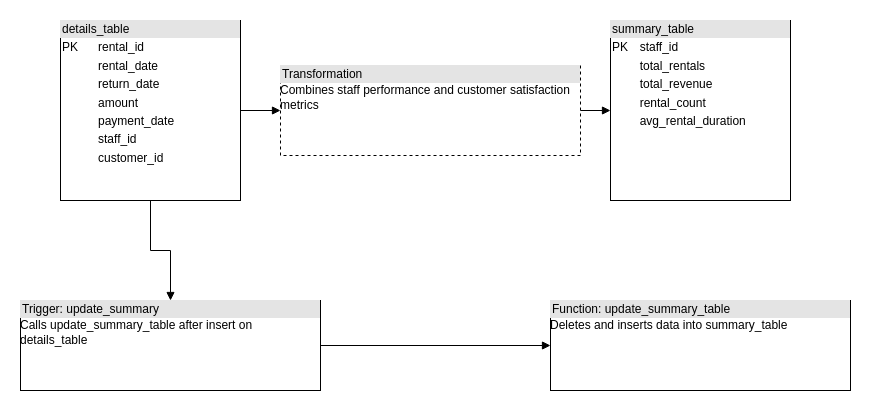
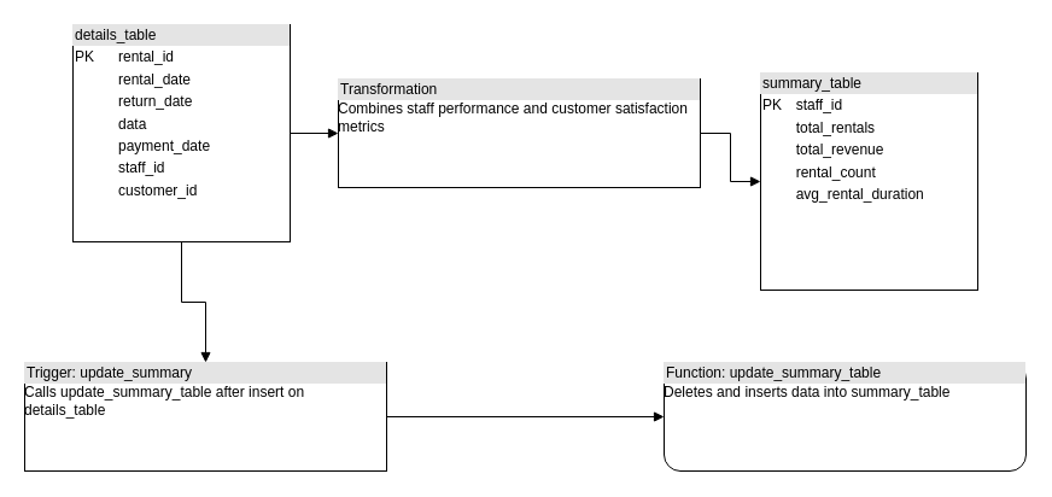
- <mxCell id="2" value="&lt;div style=&quot;box-sizing:border-box;width:100%;background:#e4e4e4;padding:2px;&quot;&gt;details_table&lt;/div&gt;&lt;table style=&quot;width:100%;font-size:1em;&quot; cellpadding=&quot;2&quot; cellspacing=&quot;0&quot;&gt;&lt;tbody&gt;&lt;tr&gt;&lt;td&gt;PK&lt;/td&gt;&lt;td&gt;rental_id&lt;/td&gt;&lt;/tr&gt;&lt;tr&gt;&lt;td&gt;&lt;/td&gt;&lt;td&gt;rental_date&lt;/td&gt;&lt;/tr&gt;&lt;tr&gt;&lt;td&gt;&lt;/td&gt;&lt;td&gt;return_date&lt;/td&gt;&lt;/tr&gt;&lt;tr&gt;&lt;td&gt;&lt;/td&gt;&lt;td&gt;amount&lt;/td&gt;&lt;/tr&gt;&lt;tr&gt;&lt;td&gt;&lt;/td&gt;&lt;td&gt;payment_date&lt;/td&gt;&lt;/tr&gt;&lt;tr&gt;&lt;td&gt;&lt;/td&gt;&lt;td&gt;staff_id&lt;/td&gt;&lt;/tr&gt;&lt;tr&gt;&lt;td&gt;&lt;/td&gt;&lt;td&gt;customer_id&lt;/td&gt;&lt;/tr&gt;&lt;/tbody&gt;&lt;/table&gt;" style="verticalAlign=top;align=left;overflow=fill;html=1;whiteSpace=wrap;" vertex="1" parent="1"><mxGeometry x="60" y="20" width="180" height="180" as="geometry" /></mxCell>
+ <mxCell id="2" value="&lt;div style=&quot;box-sizing:border-box;width:100%;background:#e4e4e4;padding:2px;&quot;&gt;details_table&lt;/div&gt;&lt;table style=&quot;width:100%;font-size:1em;&quot; cellpadding=&quot;2&quot; cellspacing=&quot;0&quot;&gt;&lt;tbody&gt;&lt;tr&gt;&lt;td&gt;PK&lt;/td&gt;&lt;td&gt;rental_id&lt;/td&gt;&lt;/tr&gt;&lt;tr&gt;&lt;td&gt;&lt;/td&gt;&lt;td&gt;rental_date&lt;/td&gt;&lt;/tr&gt;&lt;tr&gt;&lt;td&gt;&lt;/td&gt;&lt;td&gt;return_date&lt;/td&gt;&lt;/tr&gt;&lt;tr&gt;&lt;td&gt;&lt;/td&gt;&lt;td&gt;data&lt;/td&gt;&lt;/tr&gt;&lt;tr&gt;&lt;td&gt;&lt;/td&gt;&lt;td&gt;payment_date&lt;/td&gt;&lt;/tr&gt;&lt;tr&gt;&lt;td&gt;&lt;/td&gt;&lt;td&gt;staff_id&lt;/td&gt;&lt;/tr&gt;&lt;tr&gt;&lt;td&gt;&lt;/td&gt;&lt;td&gt;customer_id&lt;/td&gt;&lt;/tr&gt;&lt;/tbody&gt;&lt;/table&gt;" style="verticalAlign=top;align=left;overflow=fill;html=1;whiteSpace=wrap;" vertex="1" parent="1"><mxGeometry x="60" y="20" width="180" height="180" as="geometry" /></mxCell>
- <mxCell id="6" value="&lt;div style=&quot;box-sizing:border-box;width:100%;background:#e4e4e4;padding:2px;&quot;&gt;Transformation&lt;/div&gt;&lt;div&gt;Combines staff performance and customer satisfaction metrics&lt;/div&gt;" style="verticalAlign=top;align=left;overflow=fill;html=1;whiteSpace=wrap;dashed=1;" vertex="1" parent="1"><mxGeometry x="280" y="65" width="300" height="90" as="geometry" /></mxCell>
+ <mxCell id="6" value="&lt;div style=&quot;box-sizing:border-box;width:100%;background:#e4e4e4;padding:2px;&quot;&gt;Transformation&lt;/div&gt;&lt;div&gt;Combines staff performance and customer satisfaction metrics&lt;/div&gt;" style="verticalAlign=top;align=left;overflow=fill;html=1;whiteSpace=wrap;" vertex="1" parent="1"><mxGeometry x="280" y="65" width="300" height="90" as="geometry" /></mxCell>
- <mxCell id="3" value="&lt;div style=&quot;box-sizing:border-box;width:100%;background:#e4e4e4;padding:2px;&quot;&gt;summary_table&lt;/div&gt;&lt;table style=&quot;width:100%;font-size:1em;&quot; cellpadding=&quot;2&quot; cellspacing=&quot;0&quot;&gt;&lt;tbody&gt;&lt;tr&gt;&lt;td&gt;PK&lt;/td&gt;&lt;td&gt;staff_id&lt;/td&gt;&lt;/tr&gt;&lt;tr&gt;&lt;td&gt;&lt;/td&gt;&lt;td&gt;total_rentals&lt;/td&gt;&lt;/tr&gt;&lt;tr&gt;&lt;td&gt;&lt;/td&gt;&lt;td&gt;total_revenue&lt;/td&gt;&lt;/tr&gt;&lt;tr&gt;&lt;td&gt;&lt;/td&gt;&lt;td&gt;rental_count&lt;/td&gt;&lt;/tr&gt;&lt;tr&gt;&lt;td&gt;&lt;/td&gt;&lt;td&gt;avg_rental_duration&lt;/td&gt;&lt;/tr&gt;&lt;/tbody&gt;&lt;/table&gt;" style="verticalAlign=top;align=left;overflow=fill;html=1;whiteSpace=wrap;" vertex="1" parent="1"><mxGeometry x="610" y="20" width="180" height="180" as="geometry" /></mxCell>
+ <mxCell id="3" value="&lt;div style=&quot;box-sizing:border-box;width:100%;background:#e4e4e4;padding:2px;&quot;&gt;summary_table&lt;/div&gt;&lt;table style=&quot;width:100%;font-size:1em;&quot; cellpadding=&quot;2&quot; cellspacing=&quot;0&quot;&gt;&lt;tbody&gt;&lt;tr&gt;&lt;td&gt;PK&lt;/td&gt;&lt;td&gt;staff_id&lt;/td&gt;&lt;/tr&gt;&lt;tr&gt;&lt;td&gt;&lt;/td&gt;&lt;td&gt;total_rentals&lt;/td&gt;&lt;/tr&gt;&lt;tr&gt;&lt;td&gt;&lt;/td&gt;&lt;td&gt;total_revenue&lt;/td&gt;&lt;/tr&gt;&lt;tr&gt;&lt;td&gt;&lt;/td&gt;&lt;td&gt;rental_count&lt;/td&gt;&lt;/tr&gt;&lt;tr&gt;&lt;td&gt;&lt;/td&gt;&lt;td&gt;avg_rental_duration&lt;/td&gt;&lt;/tr&gt;&lt;/tbody&gt;&lt;/table&gt;" style="verticalAlign=top;align=left;overflow=fill;html=1;whiteSpace=wrap;" vertex="1" parent="1"><mxGeometry x="630" y="60" width="180" height="180" as="geometry" /></mxCell>
- <mxCell id="4" value="&lt;div style=&quot;box-sizing:border-box;width:100%;background:#e4e4e4;padding:2px;&quot;&gt;Function: update_summary_table&lt;/div&gt;&lt;div&gt;Deletes and inserts data into summary_table&lt;/div&gt;" style="verticalAlign=top;align=left;overflow=fill;html=1;whiteSpace=wrap;" vertex="1" parent="1"><mxGeometry x="550" y="300" width="300" height="90" as="geometry" /></mxCell>
+ <mxCell id="4" value="&lt;div style=&quot;box-sizing:border-box;width:100%;background:#e4e4e4;padding:2px;&quot;&gt;Function: update_summary_table&lt;/div&gt;&lt;div&gt;Deletes and inserts data into summary_table&lt;/div&gt;" style="verticalAlign=top;align=left;overflow=fill;html=1;whiteSpace=wrap;rounded=1;" vertex="1" parent="1"><mxGeometry x="550" y="300" width="300" height="90" as="geometry" /></mxCell>
